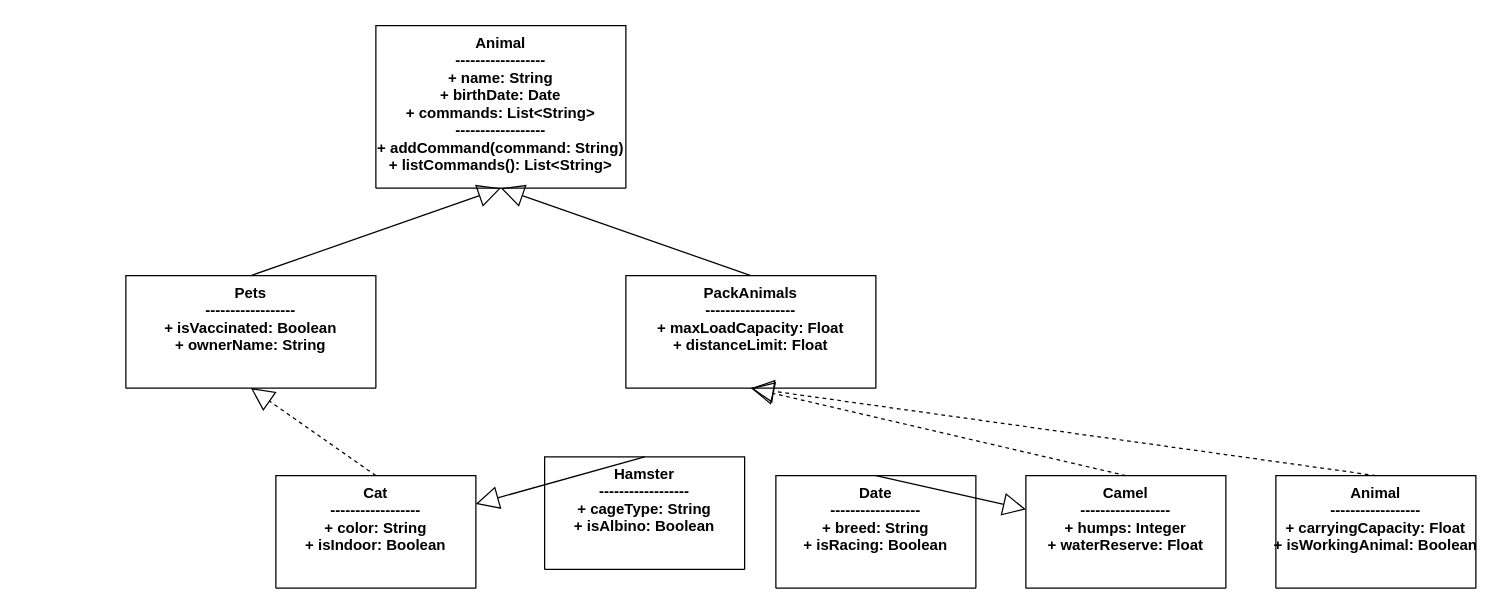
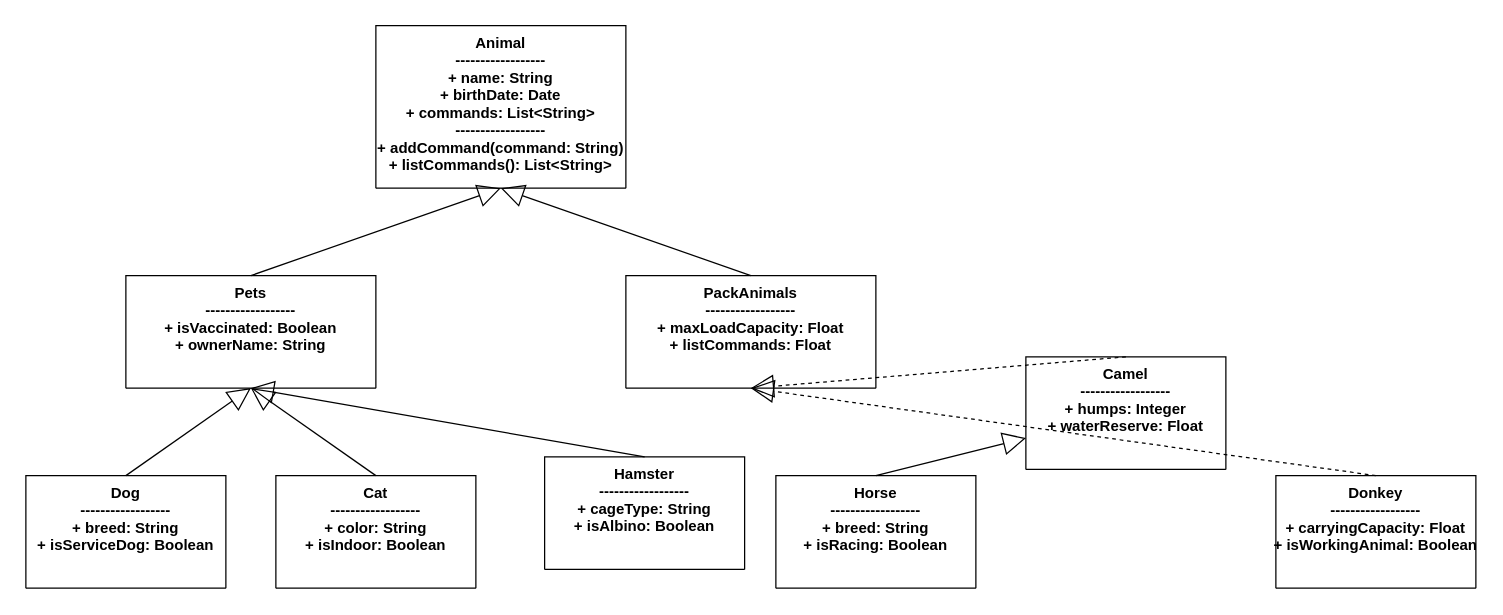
- <mxCell id="4" value="PackAnimals&#10;------------------&#10;+ maxLoadCapacity: Float&#10;+ distanceLimit: Float" style="swimlane;fontStyle=1;align=center;verticalAlign=top;childLayout=stackLayout;horizontal=1;startSize=90;horizontalStack=0;resizeParent=1;resizeParentMax=0;resizeLast=0;collapsible=1;marginBottom=0;" vertex="1" parent="1"><mxGeometry x="500" y="220" width="200" height="90" as="geometry" /></mxCell>
+ <mxCell id="4" value="PackAnimals&#10;------------------&#10;+ maxLoadCapacity: Float&#10;+ listCommands: Float" style="swimlane;fontStyle=1;align=center;verticalAlign=top;childLayout=stackLayout;horizontal=1;startSize=90;horizontalStack=0;resizeParent=1;resizeParentMax=0;resizeLast=0;collapsible=1;marginBottom=0;" vertex="1" parent="1"><mxGeometry x="500" y="220" width="200" height="90" as="geometry" /></mxCell>
- <mxCell id="14" value="" style="endArrow=block;endSize=16;endFill=0;html=1;exitX=0.5;exitY=0;exitDx=0;exitDy=0;entryX=0.5;entryY=1;entryDx=0;entryDy=0;dashed=1;" edge="1" parent="1" source="6" target="3"><mxGeometry width="160" relative="1" as="geometry" /></mxCell>
+ <mxCell id="14" value="" style="endArrow=block;endSize=16;endFill=0;html=1;exitX=0.5;exitY=0;exitDx=0;exitDy=0;entryX=0.5;entryY=1;entryDx=0;entryDy=0;" edge="1" parent="1" source="6" target="3"><mxGeometry width="160" relative="1" as="geometry" /></mxCell>
+ <mxCell id="13" value="" style="endArrow=block;endSize=16;endFill=0;html=1;exitX=0.5;exitY=0;exitDx=0;exitDy=0;entryX=0.5;entryY=1;entryDx=0;entryDy=0;" edge="1" parent="1" source="5" target="3"><mxGeometry width="160" relative="1" as="geometry" /></mxCell>
- <mxCell id="15" value="" style="endArrow=block;endSize=16;endFill=0;html=1;exitX=0.5;exitY=0;exitDx=0;exitDy=0;" edge="1" parent="1" source="7" target="6"><mxGeometry width="160" relative="1" as="geometry" /></mxCell>
+ <mxCell id="15" value="" style="endArrow=block;endSize=16;endFill=0;html=1;exitX=0.5;exitY=0;exitDx=0;exitDy=0;entryX=0.5;entryY=1;entryDx=0;entryDy=0;" edge="1" parent="1" source="7" target="3"><mxGeometry width="160" relative="1" as="geometry" /></mxCell>
- <mxCell id="8" value="Date&#10;------------------&#10;+ breed: String&#10;+ isRacing: Boolean" style="swimlane;fontStyle=1;align=center;verticalAlign=top;childLayout=stackLayout;horizontal=1;startSize=90;horizontalStack=0;resizeParent=1;resizeParentMax=0;resizeLast=0;collapsible=1;marginBottom=0;" vertex="1" parent="1"><mxGeometry x="620" y="380" width="160" height="90" as="geometry" /></mxCell>
+ <mxCell id="8" value="Horse&#10;------------------&#10;+ breed: String&#10;+ isRacing: Boolean" style="swimlane;fontStyle=1;align=center;verticalAlign=top;childLayout=stackLayout;horizontal=1;startSize=90;horizontalStack=0;resizeParent=1;resizeParentMax=0;resizeLast=0;collapsible=1;marginBottom=0;" vertex="1" parent="1"><mxGeometry x="620" y="380" width="160" height="90" as="geometry" /></mxCell>
- <mxCell id="10" value="Animal&#10;------------------&#10;+ carryingCapacity: Float&#10;+ isWorkingAnimal: Boolean" style="swimlane;fontStyle=1;align=center;verticalAlign=top;childLayout=stackLayout;horizontal=1;startSize=90;horizontalStack=0;resizeParent=1;resizeParentMax=0;resizeLast=0;collapsible=1;marginBottom=0;" vertex="1" parent="1"><mxGeometry x="1020" y="380" width="160" height="90" as="geometry" /></mxCell>
+ <mxCell id="10" value="Donkey&#10;------------------&#10;+ carryingCapacity: Float&#10;+ isWorkingAnimal: Boolean" style="swimlane;fontStyle=1;align=center;verticalAlign=top;childLayout=stackLayout;horizontal=1;startSize=90;horizontalStack=0;resizeParent=1;resizeParentMax=0;resizeLast=0;collapsible=1;marginBottom=0;" vertex="1" parent="1"><mxGeometry x="1020" y="380" width="160" height="90" as="geometry" /></mxCell>
+ <mxCell id="5" value="Dog&#10;------------------&#10;+ breed: String&#10;+ isServiceDog: Boolean" style="swimlane;fontStyle=1;align=center;verticalAlign=top;childLayout=stackLayout;horizontal=1;startSize=90;horizontalStack=0;resizeParent=1;resizeParentMax=0;resizeLast=0;collapsible=1;marginBottom=0;" vertex="1" parent="1"><mxGeometry x="20" y="380" width="160" height="90" as="geometry" /></mxCell>
- <mxCell id="9" value="Camel&#10;------------------&#10;+ humps: Integer&#10;+ waterReserve: Float" style="swimlane;fontStyle=1;align=center;verticalAlign=top;childLayout=stackLayout;horizontal=1;startSize=90;horizontalStack=0;resizeParent=1;resizeParentMax=0;resizeLast=0;collapsible=1;marginBottom=0;" vertex="1" parent="1"><mxGeometry x="820" y="380" width="160" height="90" as="geometry" /></mxCell>
+ <mxCell id="9" value="Camel&#10;------------------&#10;+ humps: Integer&#10;+ waterReserve: Float" style="swimlane;fontStyle=1;align=center;verticalAlign=top;childLayout=stackLayout;horizontal=1;startSize=90;horizontalStack=0;resizeParent=1;resizeParentMax=0;resizeLast=0;collapsible=1;marginBottom=0;" vertex="1" parent="1"><mxGeometry x="820" y="285" width="160" height="90" as="geometry" /></mxCell>
